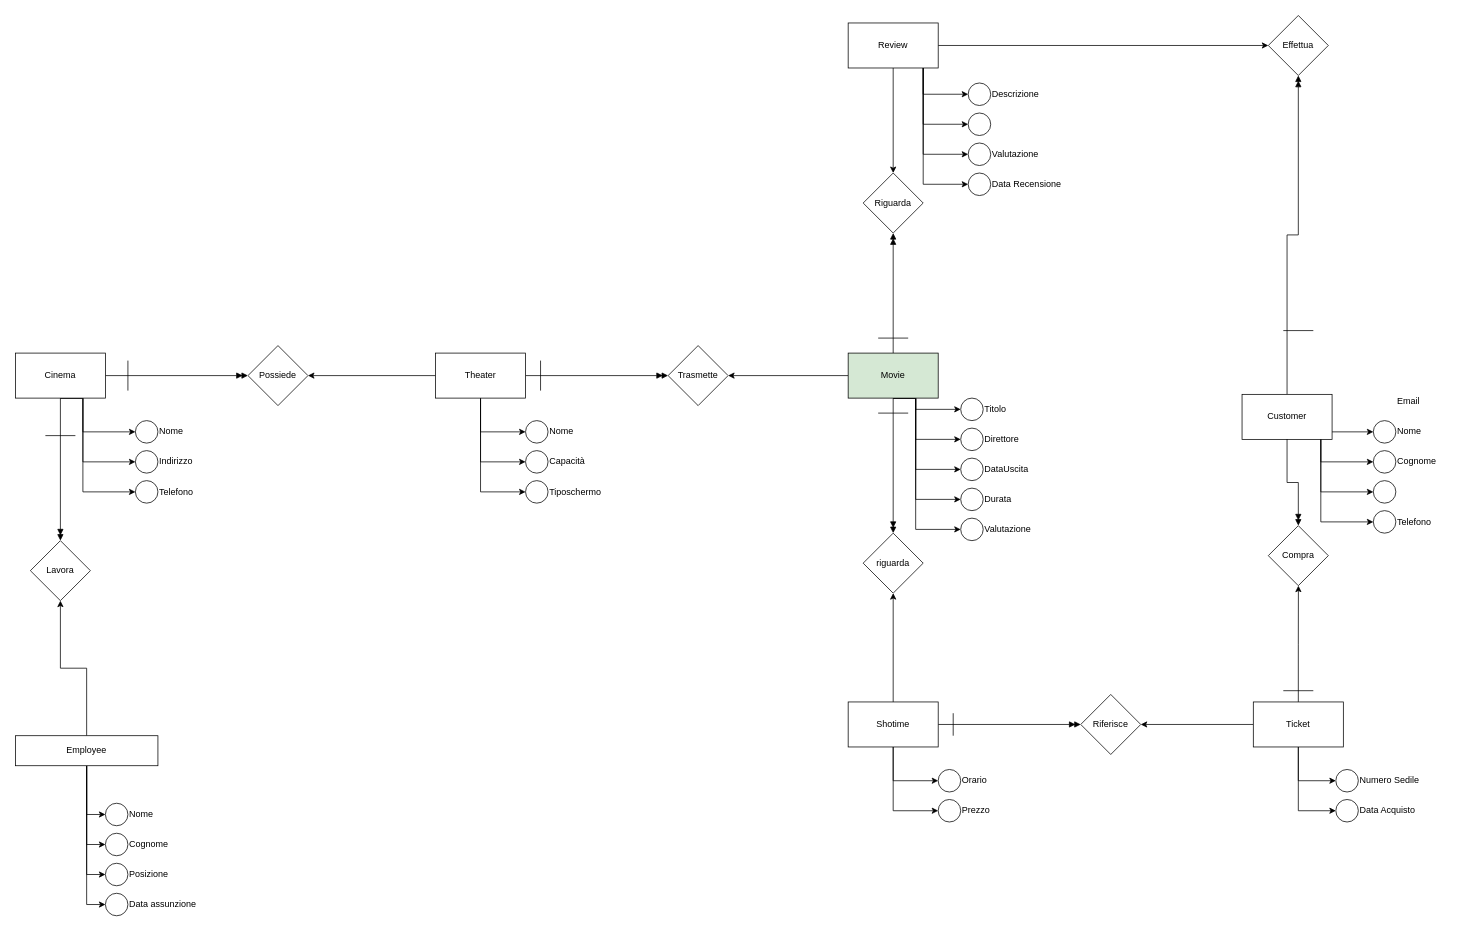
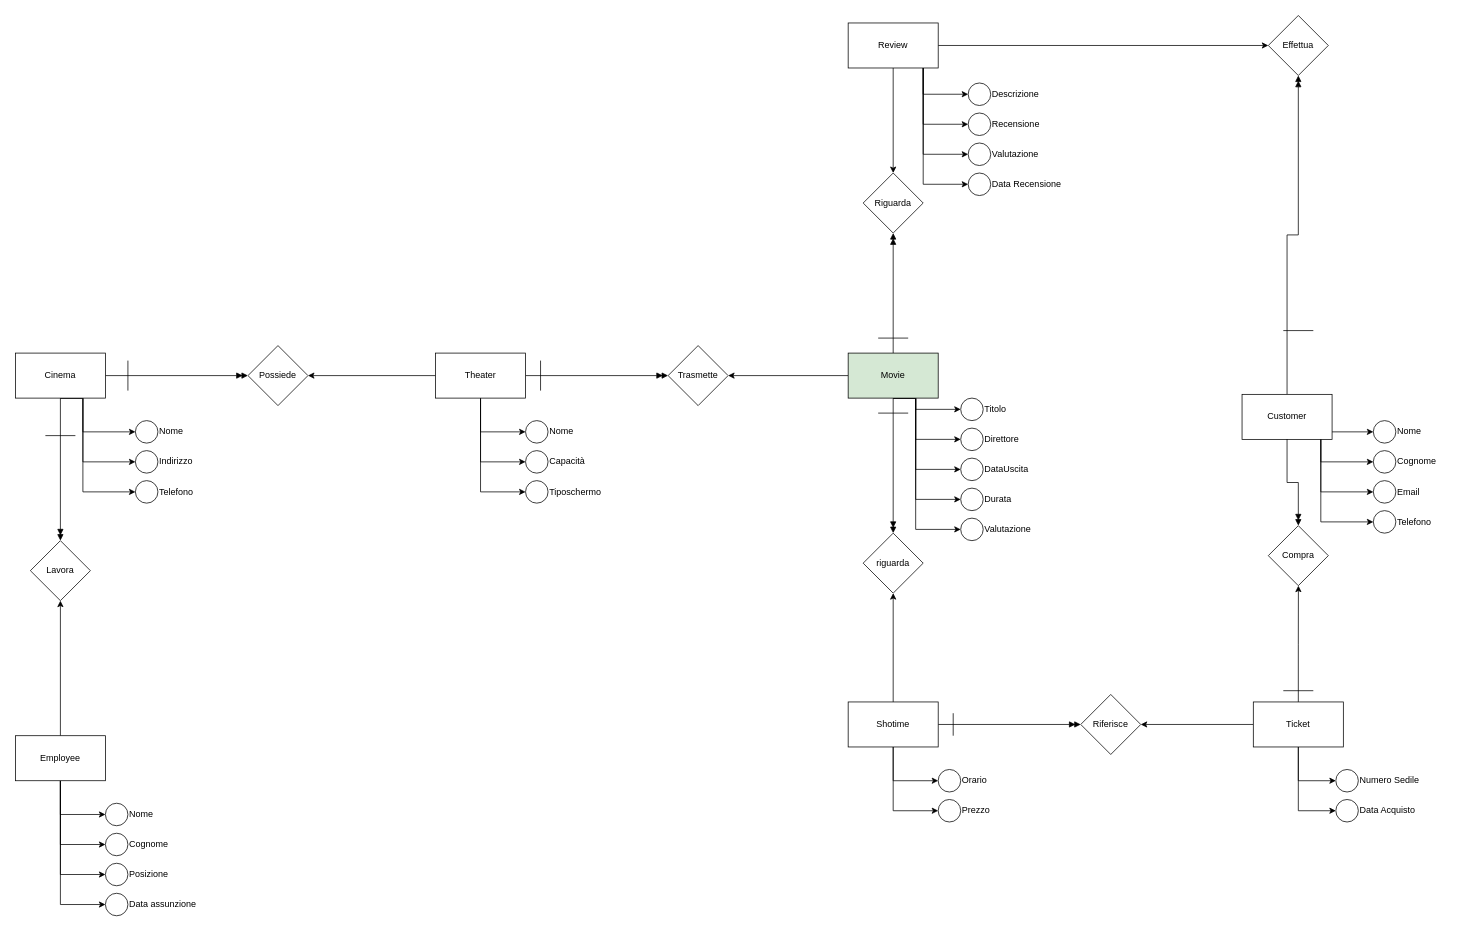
+ <mxCell id="88" value="Recensione" style="text;html=1;align=left;verticalAlign=middle;whiteSpace=wrap;rounded=0;" parent="1" vertex="1"><mxGeometry x="1320" y="150" width="60" height="30" as="geometry" /></mxCell>
- <mxCell id="75" value="Email" style="text;html=1;align=left;verticalAlign=middle;whiteSpace=wrap;rounded=0;" parent="1" vertex="1"><mxGeometry x="1860" y="520" width="80" height="30" as="geometry" /></mxCell>
+ <mxCell id="75" value="Email" style="text;html=1;align=left;verticalAlign=middle;whiteSpace=wrap;rounded=0;" parent="1" vertex="1"><mxGeometry x="1860" y="640" width="80" height="30" as="geometry" /></mxCell>
- <mxCell id="98" value="Employee" style="rounded=0;whiteSpace=wrap;html=1;" parent="1" vertex="1"><mxGeometry x="20" y="980" width="190" height="40" as="geometry" /></mxCell>
+ <mxCell id="98" value="Employee" style="rounded=0;whiteSpace=wrap;html=1;" parent="1" vertex="1"><mxGeometry x="20" y="980" width="120" height="60" as="geometry" /></mxCell>
